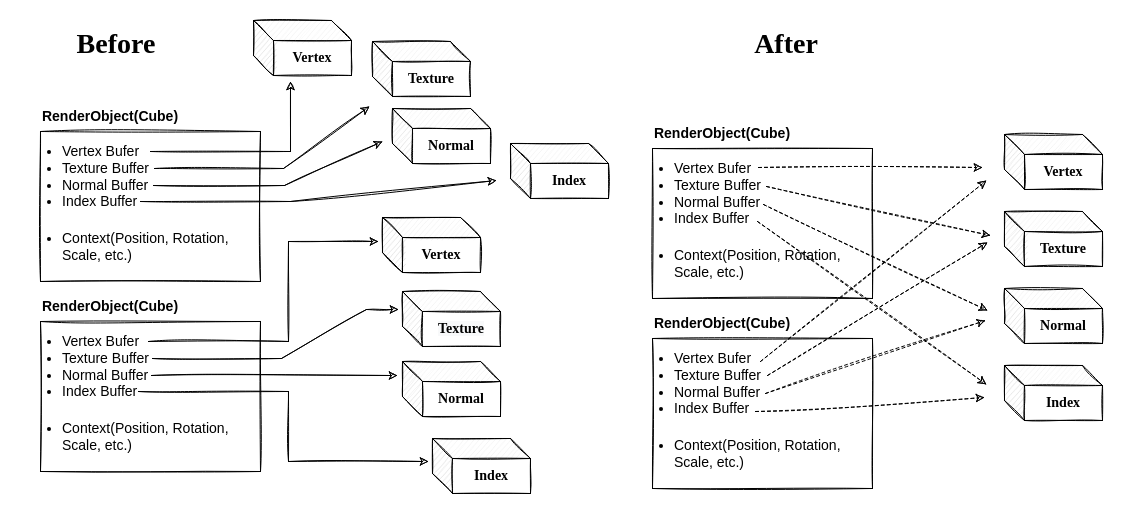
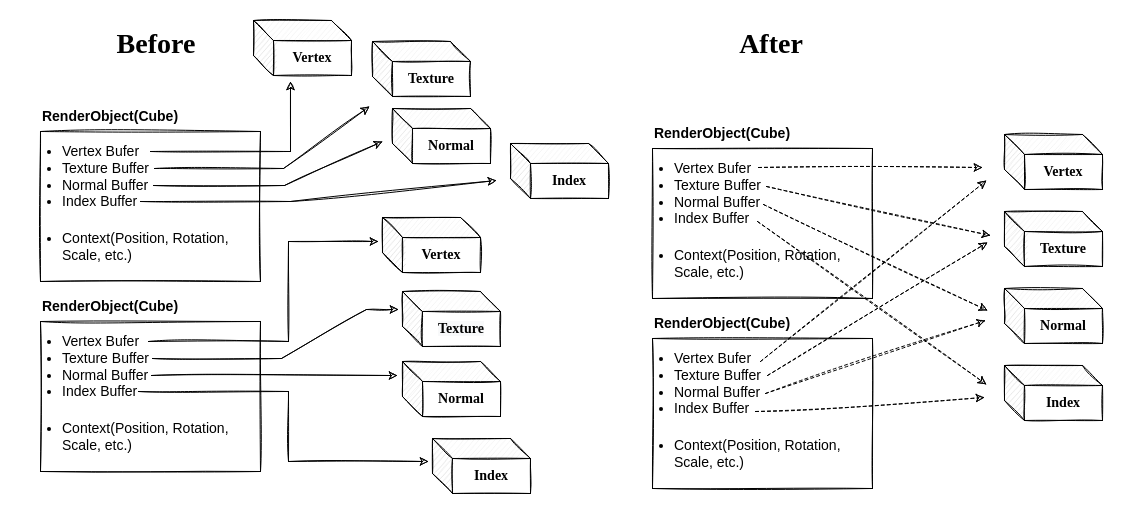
- <mxCell id="46" value="&lt;b&gt;&lt;font style=&quot;font-size: 28px&quot;&gt;Before&lt;/font&gt;&lt;/b&gt;" style="text;html=1;strokeColor=none;fillColor=none;align=center;verticalAlign=middle;whiteSpace=wrap;rounded=0;sketch=1;fontSize=14;fontFamily=Comic Sans MS;" vertex="1" parent="1"><mxGeometry x="86" y="28" width="60" height="30" as="geometry" /></mxCell>
+ <mxCell id="46" value="&lt;b&gt;&lt;font style=&quot;font-size: 28px&quot;&gt;Before&lt;/font&gt;&lt;/b&gt;" style="text;html=1;strokeColor=none;fillColor=none;align=center;verticalAlign=middle;whiteSpace=wrap;rounded=0;sketch=1;fontSize=14;fontFamily=Comic Sans MS;" vertex="1" parent="1"><mxGeometry x="126" y="28" width="60" height="30" as="geometry" /></mxCell>
- <mxCell id="47" value="&lt;b&gt;&lt;font style=&quot;font-size: 28px&quot;&gt;After&lt;/font&gt;&lt;/b&gt;" style="text;html=1;strokeColor=none;fillColor=none;align=center;verticalAlign=middle;whiteSpace=wrap;rounded=0;sketch=1;fontSize=14;fontFamily=Comic Sans MS;" vertex="1" parent="1"><mxGeometry x="756" y="28" width="60" height="30" as="geometry" /></mxCell>
+ <mxCell id="47" value="&lt;b&gt;&lt;font style=&quot;font-size: 28px&quot;&gt;After&lt;/font&gt;&lt;/b&gt;" style="text;html=1;strokeColor=none;fillColor=none;align=center;verticalAlign=middle;whiteSpace=wrap;rounded=0;sketch=1;fontSize=14;fontFamily=Comic Sans MS;" vertex="1" parent="1"><mxGeometry x="741" y="28" width="60" height="30" as="geometry" /></mxCell>
